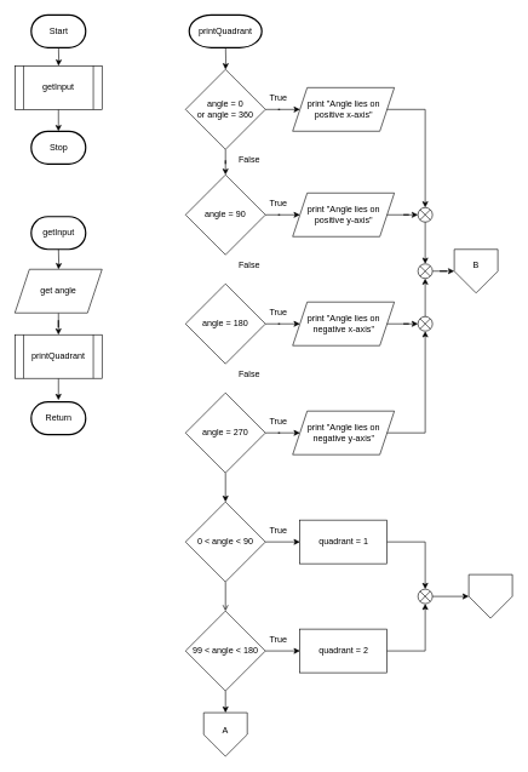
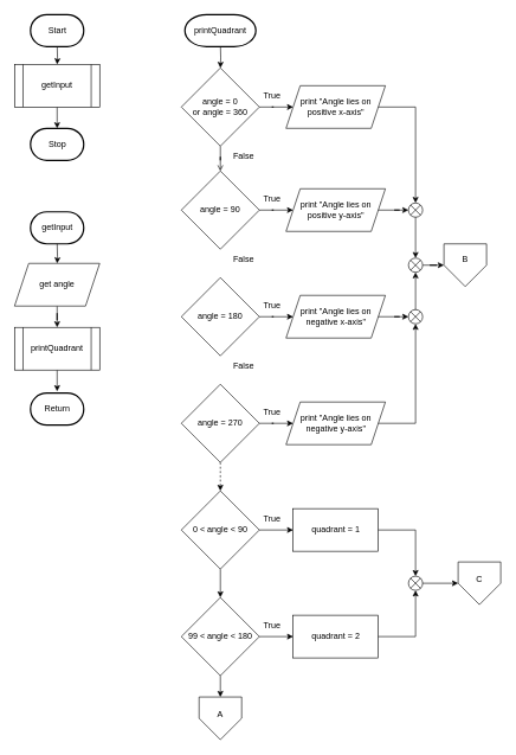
- <mxCell id="11" value="" style="edgeStyle=orthogonalEdgeStyle;rounded=0;orthogonalLoop=1;jettySize=auto;html=1;" edge="1" parent="1" source="13" target="18"><mxGeometry relative="1" as="geometry" /></mxCell>
+ <mxCell id="11" value="" style="edgeStyle=orthogonalEdgeStyle;rounded=0;orthogonalLoop=1;jettySize=auto;html=1;endArrow=open;" edge="1" parent="1" source="13" target="18"><mxGeometry relative="1" as="geometry" /></mxCell>
- <mxCell id="35" value="" style="edgeStyle=orthogonalEdgeStyle;rounded=0;orthogonalLoop=1;jettySize=auto;html=1;" edge="1" parent="1" source="36" target="39"><mxGeometry relative="1" as="geometry" /></mxCell>
+ <mxCell id="35" value="" style="edgeStyle=orthogonalEdgeStyle;rounded=0;orthogonalLoop=1;jettySize=auto;html=1;dashed=1;" edge="1" parent="1" source="36" target="39"><mxGeometry relative="1" as="geometry" /></mxCell>
+ <mxCell id="66" value="C" style="text;html=1;strokeColor=none;fillColor=none;align=center;verticalAlign=middle;whiteSpace=wrap;rounded=0;" vertex="1" parent="1"><mxGeometry x="645" y="800" width="60" height="30" as="geometry" /></mxCell>
- <mxCell id="38" value="" style="edgeStyle=orthogonalEdgeStyle;rounded=0;orthogonalLoop=1;jettySize=auto;html=1;endArrow=open;" edge="1" parent="1" source="39" target="41"><mxGeometry relative="1" as="geometry" /></mxCell>
+ <mxCell id="38" value="" style="edgeStyle=orthogonalEdgeStyle;rounded=0;orthogonalLoop=1;jettySize=auto;html=1;" edge="1" parent="1" source="39" target="41"><mxGeometry relative="1" as="geometry" /></mxCell>
